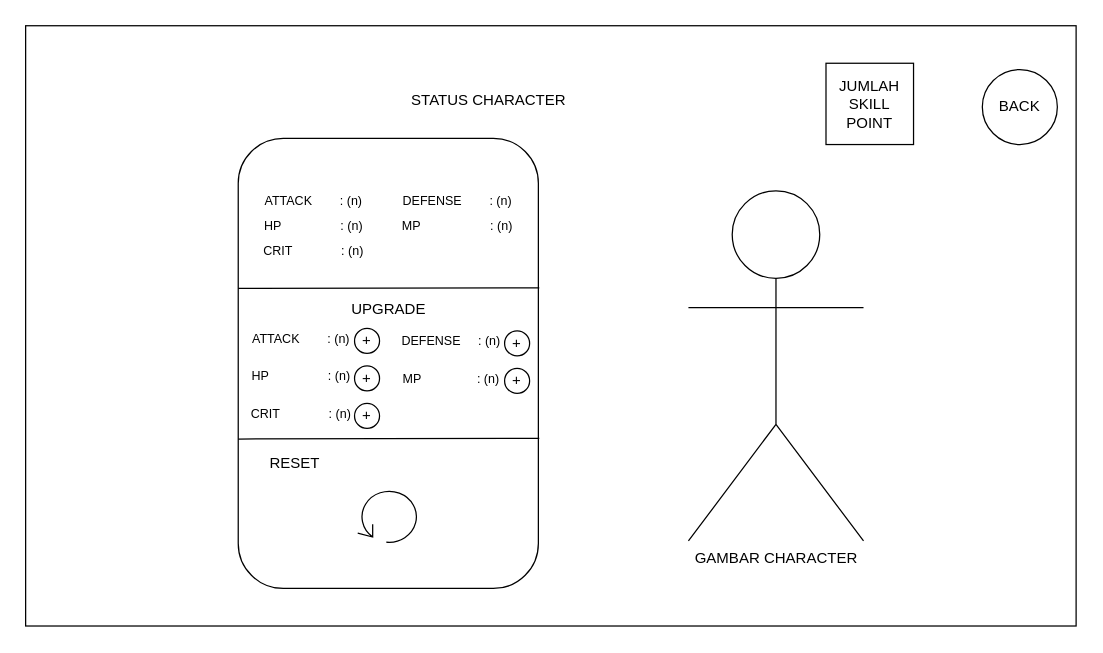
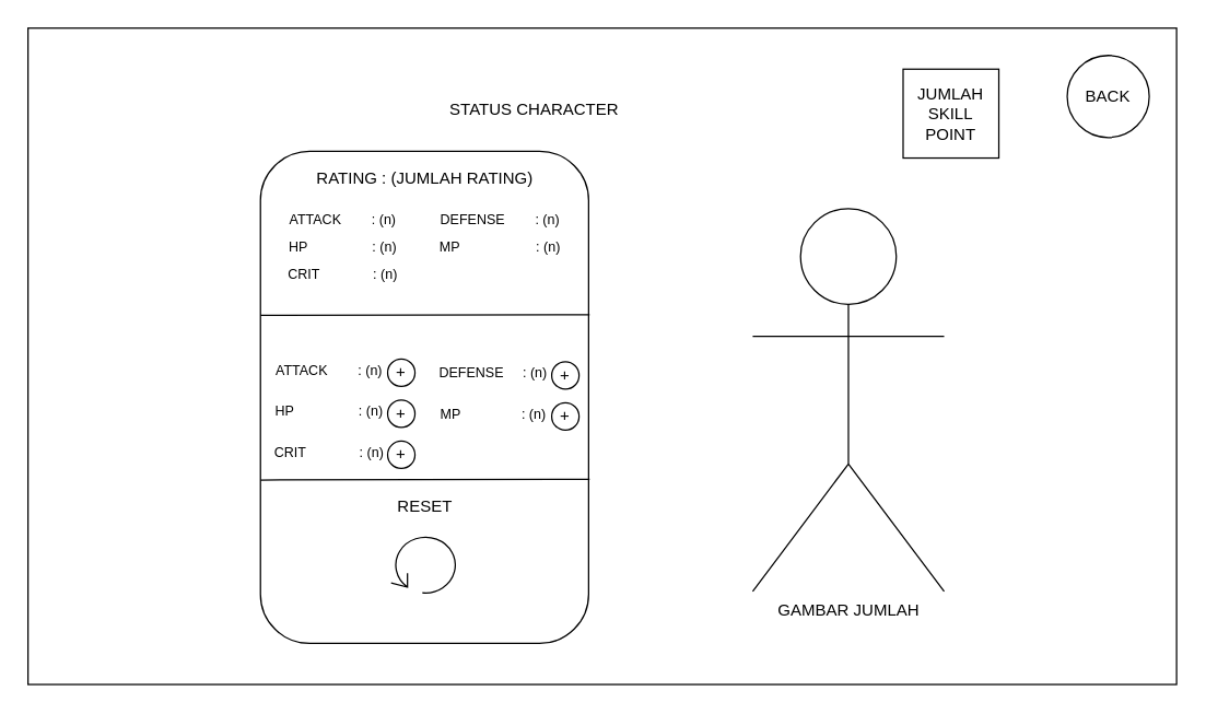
- <mxCell id="4" value="BACK" style="ellipse;whiteSpace=wrap;html=1;aspect=fixed;" vertex="1" parent="1"><mxGeometry x="785" y="55" width="60" height="60" as="geometry" /></mxCell>
+ <mxCell id="4" value="BACK" style="ellipse;whiteSpace=wrap;html=1;aspect=fixed;" vertex="1" parent="1"><mxGeometry x="780" y="40" width="60" height="60" as="geometry" /></mxCell>
+ <mxCell id="8" value="RATING : (JUMLAH RATING)" style="text;html=1;align=center;verticalAlign=middle;resizable=0;points=[];autosize=1;" vertex="1" parent="1"><mxGeometry x="225" y="120" width="170" height="20" as="geometry" /></mxCell>
- <mxCell id="14" value="UPGRADE" style="text;html=1;align=center;verticalAlign=middle;resizable=0;points=[];autosize=1;" vertex="1" parent="1"><mxGeometry x="275" y="237" width="70" height="20" as="geometry" /></mxCell>
- <mxCell id="25" value="RESET" style="text;html=1;align=center;verticalAlign=middle;resizable=0;points=[];autosize=1;" vertex="1" parent="1"><mxGeometry x="205" y="360" width="60" height="20" as="geometry" /></mxCell>
+ <mxCell id="25" value="RESET" style="text;html=1;align=center;verticalAlign=middle;resizable=0;points=[];autosize=1;" vertex="1" parent="1"><mxGeometry x="280" y="360" width="60" height="20" as="geometry" /></mxCell>
- <mxCell id="28" value="GAMBAR CHARACTER" style="shape=umlActor;verticalLabelPosition=bottom;labelBackgroundColor=#ffffff;verticalAlign=top;html=1;outlineConnect=0;" vertex="1" parent="1"><mxGeometry x="550" y="152" width="140" height="280" as="geometry" /></mxCell>
+ <mxCell id="28" value="GAMBAR JUMLAH" style="shape=umlActor;verticalLabelPosition=bottom;labelBackgroundColor=#ffffff;verticalAlign=top;html=1;outlineConnect=0;" vertex="1" parent="1"><mxGeometry x="550" y="152" width="140" height="280" as="geometry" /></mxCell>
